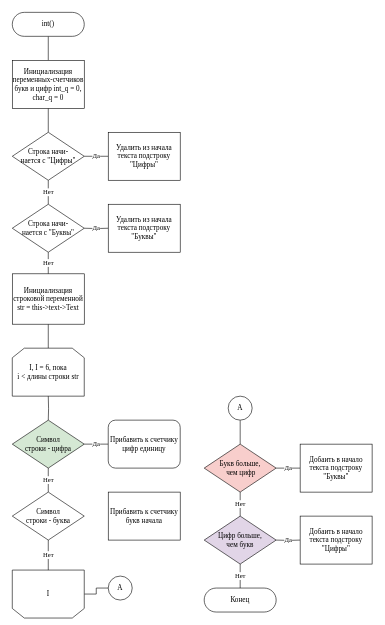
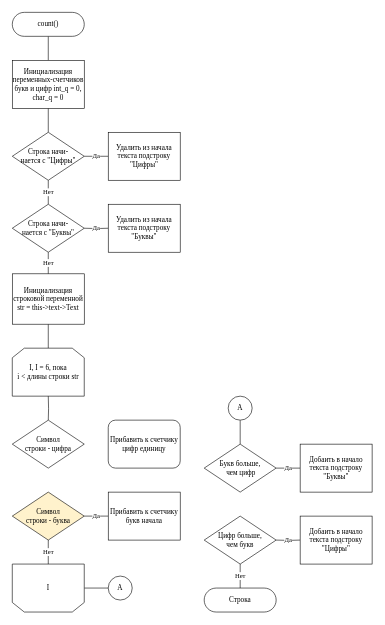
- <mxCell id="3" value="int()" style="html=1;dashed=0;whiteSpace=wrap;shape=mxgraph.dfd.start;fontFamily=Times New Roman;" parent="1" vertex="1"><mxGeometry x="20" width="120" height="40" as="geometry" y="20" /></mxCell>
+ <mxCell id="3" value="count()" style="html=1;dashed=0;whiteSpace=wrap;shape=mxgraph.dfd.start;fontFamily=Times New Roman;" parent="1" vertex="1"><mxGeometry x="20" width="120" height="40" as="geometry" y="20" /></mxCell>
- <mxCell id="22" value="Символ&lt;br&gt;строки - цифра" style="rhombus;whiteSpace=wrap;html=1;fontFamily=Times New Roman;fillColor=#d5e8d4;" parent="1" vertex="1"><mxGeometry x="20" y="700" width="120" height="80" as="geometry" /></mxCell>
+ <mxCell id="22" value="Символ&lt;br&gt;строки - цифра" style="rhombus;whiteSpace=wrap;html=1;fontFamily=Times New Roman;" parent="1" vertex="1"><mxGeometry x="20" y="700" width="120" height="80" as="geometry" /></mxCell>
- <mxCell id="21" value="Да" style="edgeStyle=orthogonalEdgeStyle;rounded=0;orthogonalLoop=1;jettySize=auto;html=1;exitX=1;exitY=0.5;exitDx=0;exitDy=0;entryX=0;entryY=0.5;entryDx=0;entryDy=0;endArrow=none;endFill=0;fontFamily=Times New Roman;" parent="1" source="22" target="27" edge="1"><mxGeometry relative="1" as="geometry" /></mxCell>
- <mxCell id="31" value="Букв больше,&lt;br&gt;&amp;nbsp;чем цифр" style="rhombus;whiteSpace=wrap;html=1;fontFamily=Times New Roman;fillColor=#f8cecc;" parent="1" vertex="1"><mxGeometry x="340" y="740" width="120" height="80" as="geometry" /></mxCell>
+ <mxCell id="31" value="Букв больше,&lt;br&gt;&amp;nbsp;чем цифр" style="rhombus;whiteSpace=wrap;html=1;fontFamily=Times New Roman;" parent="1" vertex="1"><mxGeometry x="340" y="740" width="120" height="80" as="geometry" /></mxCell>
- <mxCell id="20" value="Нет" style="edgeStyle=orthogonalEdgeStyle;rounded=0;orthogonalLoop=1;jettySize=auto;html=1;exitX=0.5;exitY=1;exitDx=0;exitDy=0;entryX=0.5;entryY=0;entryDx=0;entryDy=0;endArrow=none;endFill=0;fontFamily=Times New Roman;" parent="1" source="22" target="25" edge="1"><mxGeometry relative="1" as="geometry" /></mxCell>
- <mxCell id="29" value="Нет" style="edgeStyle=orthogonalEdgeStyle;rounded=0;orthogonalLoop=1;jettySize=auto;html=1;exitX=0.5;exitY=1;exitDx=0;exitDy=0;entryX=0.5;entryY=0;entryDx=0;entryDy=0;endArrow=none;endFill=0;fontFamily=Times New Roman;" parent="1" source="31" target="32" edge="1"><mxGeometry relative="1" as="geometry" /></mxCell>
- <mxCell id="25" value="Символ&lt;br&gt;строки - буква" style="rhombus;whiteSpace=wrap;html=1;fontFamily=Times New Roman;" parent="1" vertex="1"><mxGeometry x="20" y="820" width="120" height="80" as="geometry" /></mxCell>
+ <mxCell id="25" value="Символ&lt;br&gt;строки - буква" style="rhombus;whiteSpace=wrap;html=1;fontFamily=Times New Roman;fillColor=#fff2cc;" parent="1" vertex="1"><mxGeometry x="20" y="820" width="120" height="80" as="geometry" /></mxCell>
+ <mxCell id="24" value="Да" style="edgeStyle=orthogonalEdgeStyle;rounded=0;orthogonalLoop=1;jettySize=auto;html=1;exitX=1;exitY=0.5;exitDx=0;exitDy=0;endArrow=none;endFill=0;fontFamily=Times New Roman;" parent="1" source="25" target="28" edge="1"><mxGeometry relative="1" as="geometry" /></mxCell>
- <mxCell id="32" value="Цифр больше, &lt;br&gt;чем букв" style="rhombus;whiteSpace=wrap;html=1;fontFamily=Times New Roman;fillColor=#e1d5e7;" parent="1" vertex="1"><mxGeometry x="340" y="860" width="120" height="80" as="geometry" /></mxCell>
+ <mxCell id="32" value="Цифр больше, &lt;br&gt;чем букв" style="rhombus;whiteSpace=wrap;html=1;fontFamily=Times New Roman;" parent="1" vertex="1"><mxGeometry x="340" y="860" width="120" height="80" as="geometry" /></mxCell>
- <mxCell id="15" value="I" style="shape=loopLimit;whiteSpace=wrap;html=1;direction=west;fontFamily=Times New Roman;" parent="1" vertex="1"><mxGeometry x="20" y="950" width="120" height="80" as="geometry" /></mxCell>
+ <mxCell id="15" value="I" style="shape=loopLimit;whiteSpace=wrap;html=1;direction=west;fontFamily=Times New Roman;" parent="1" vertex="1"><mxGeometry x="20" y="940" width="120" height="80" as="geometry" /></mxCell>
- <mxCell id="16" value="Конец" style="html=1;dashed=0;whiteSpace=wrap;shape=mxgraph.dfd.start;fontFamily=Times New Roman;" parent="1" vertex="1"><mxGeometry x="340" y="980" width="120" height="40" as="geometry" /></mxCell>
+ <mxCell id="16" value="Строка" style="html=1;dashed=0;whiteSpace=wrap;shape=mxgraph.dfd.start;fontFamily=Times New Roman;" parent="1" vertex="1"><mxGeometry x="340" y="980" width="120" height="40" as="geometry" /></mxCell>
